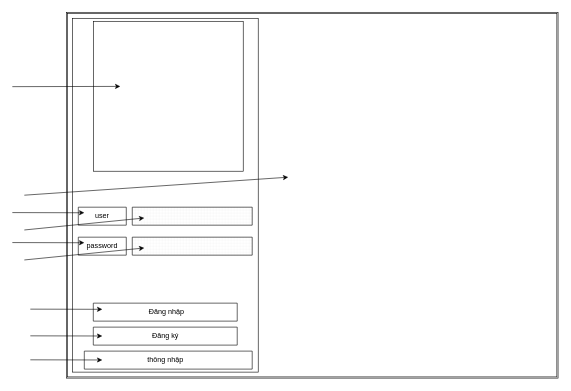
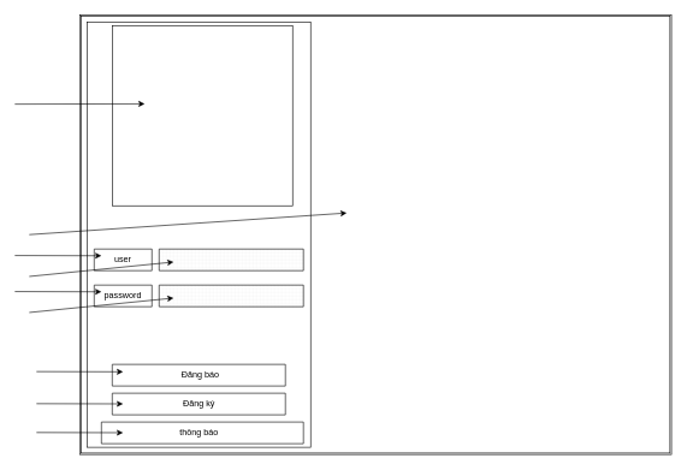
- <mxCell id="14" value="Đăng nhập" style="text;html=1;strokeColor=none;fillColor=none;align=center;verticalAlign=middle;whiteSpace=wrap;rounded=0;" parent="1" vertex="1"><mxGeometry x="155" y="505" width="245" height="30" as="geometry" /></mxCell>
+ <mxCell id="14" value="Đăng báo" style="text;html=1;strokeColor=none;fillColor=none;align=center;verticalAlign=middle;whiteSpace=wrap;rounded=0;" parent="1" vertex="1"><mxGeometry x="155" y="505" width="245" height="30" as="geometry" /></mxCell>
- <mxCell id="16" value="thông nhập" style="text;html=1;strokeColor=none;fillColor=none;align=center;verticalAlign=middle;whiteSpace=wrap;rounded=0;" parent="1" vertex="1"><mxGeometry x="152.5" y="585" width="245" height="30" as="geometry" /></mxCell>
+ <mxCell id="16" value="thông báo" style="text;html=1;strokeColor=none;fillColor=none;align=center;verticalAlign=middle;whiteSpace=wrap;rounded=0;" parent="1" vertex="1"><mxGeometry x="152.5" y="585" width="245" height="30" as="geometry" /></mxCell>
